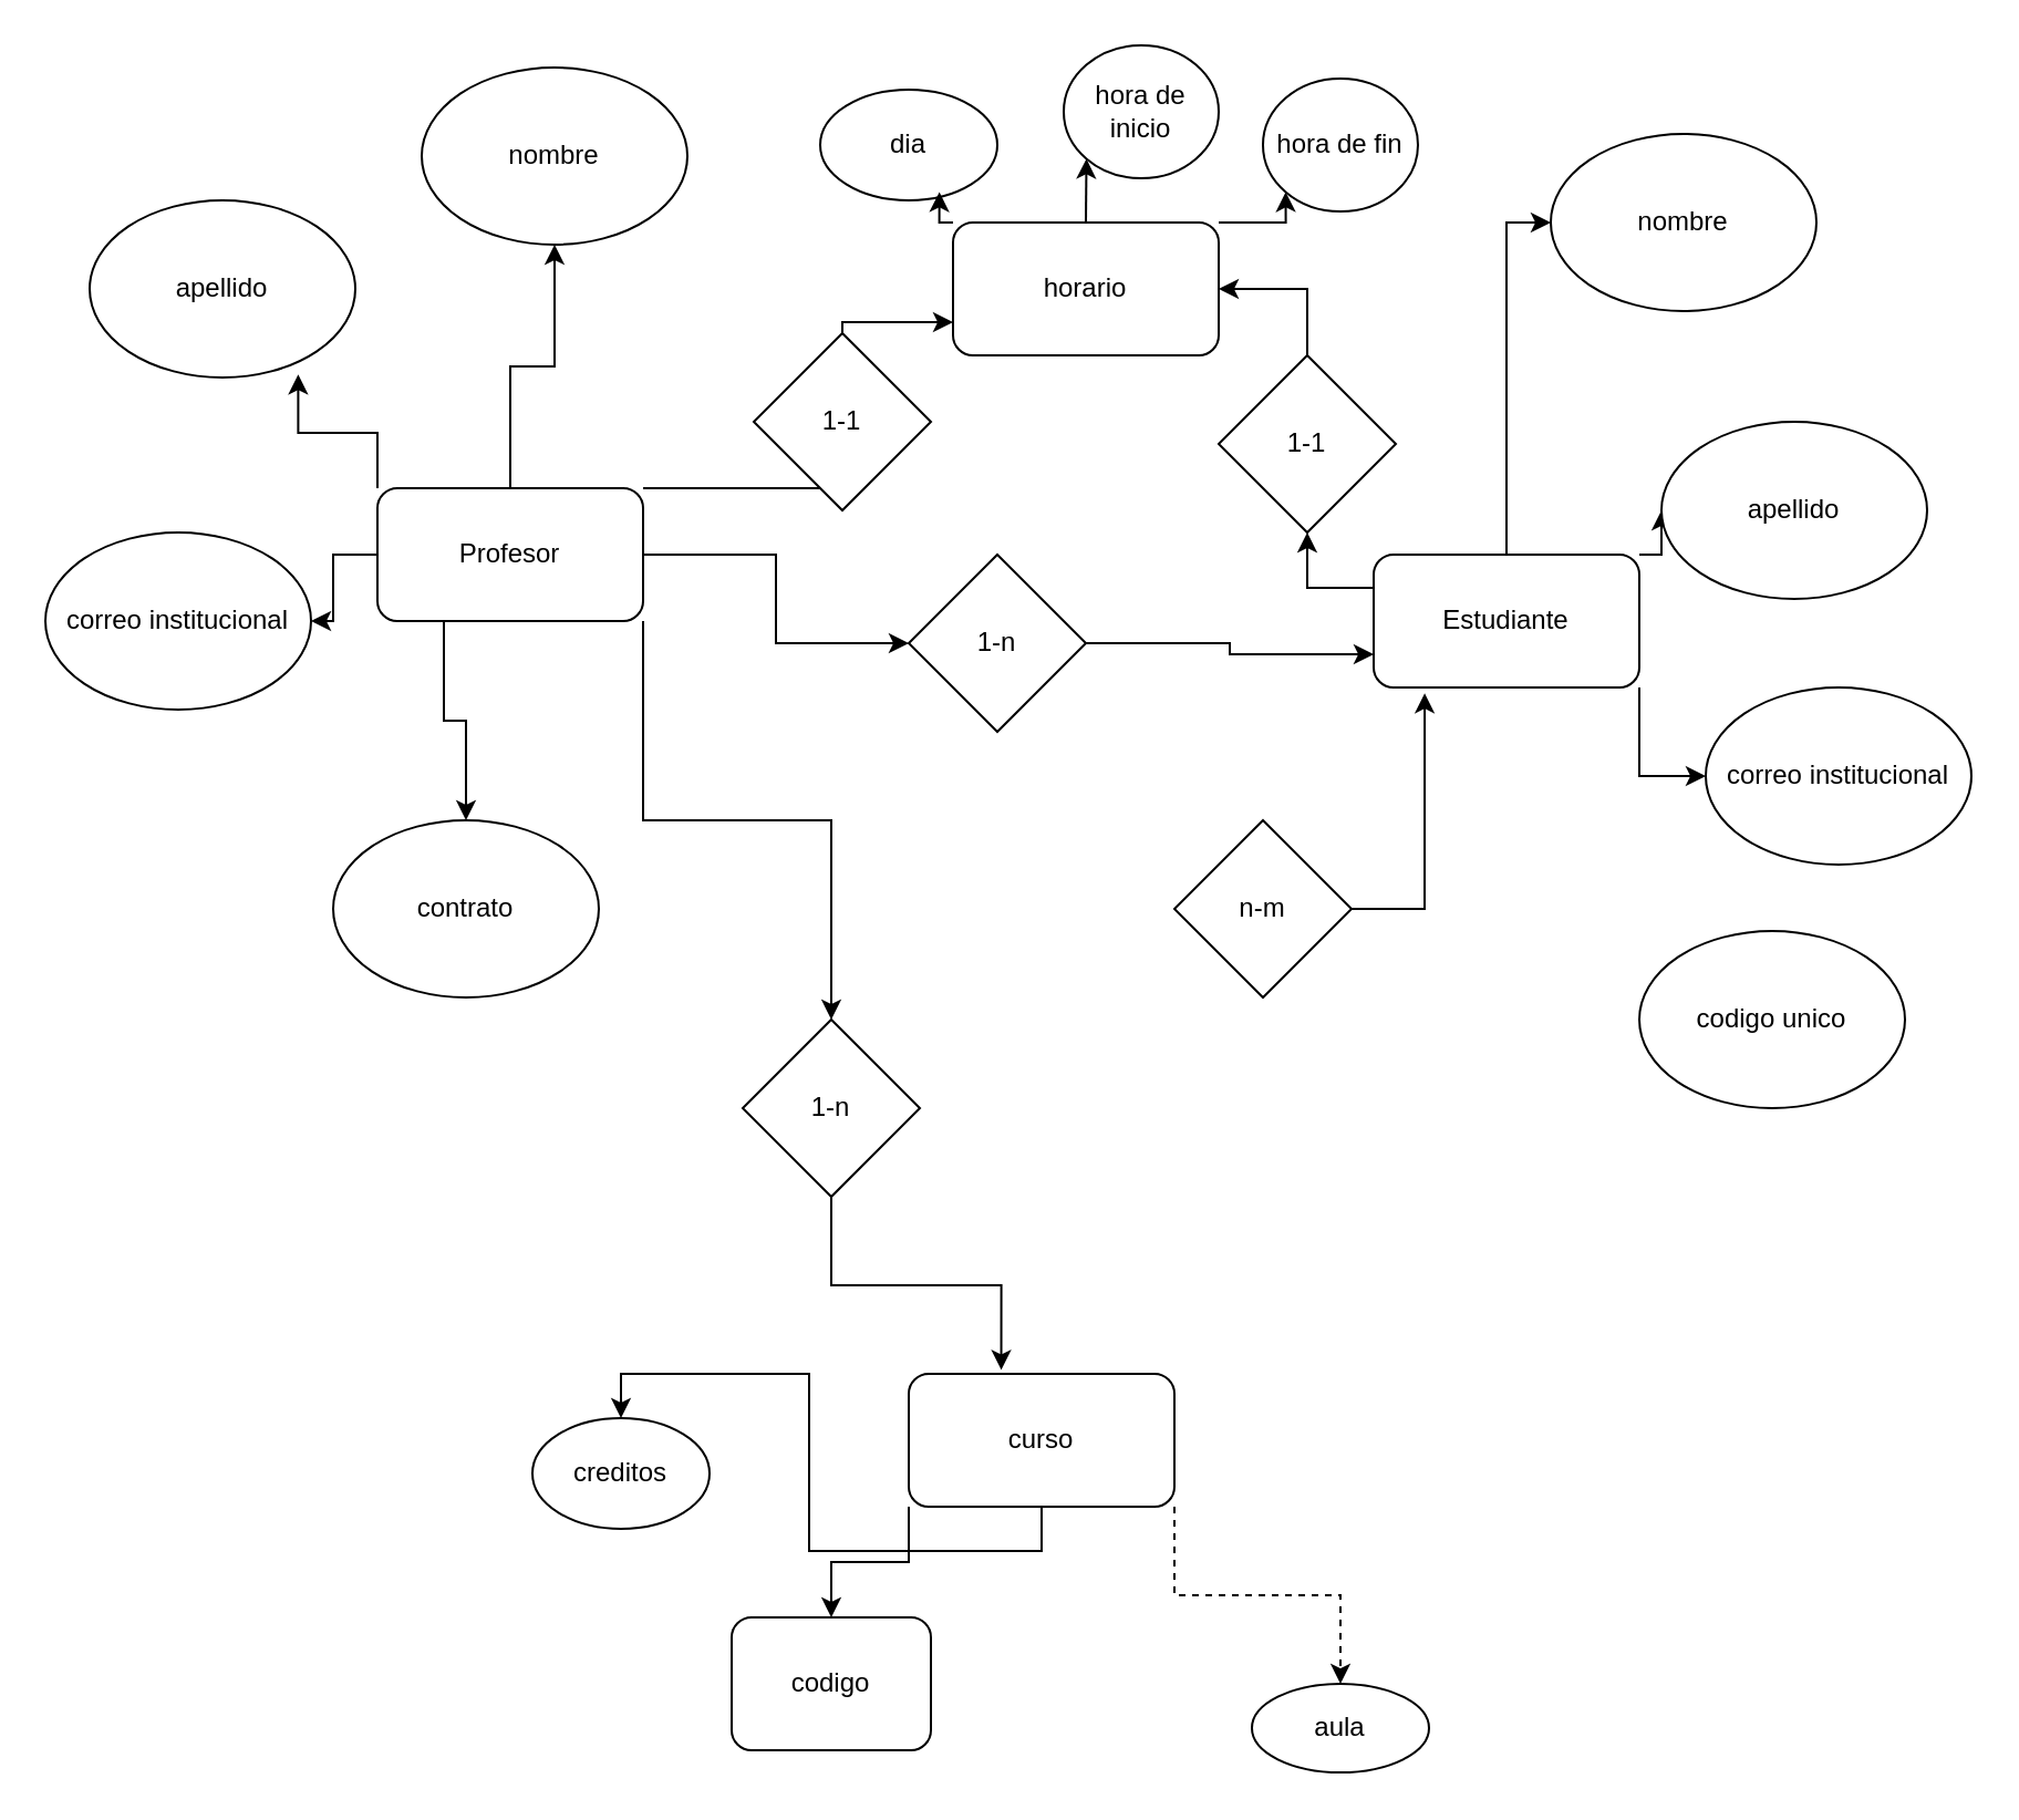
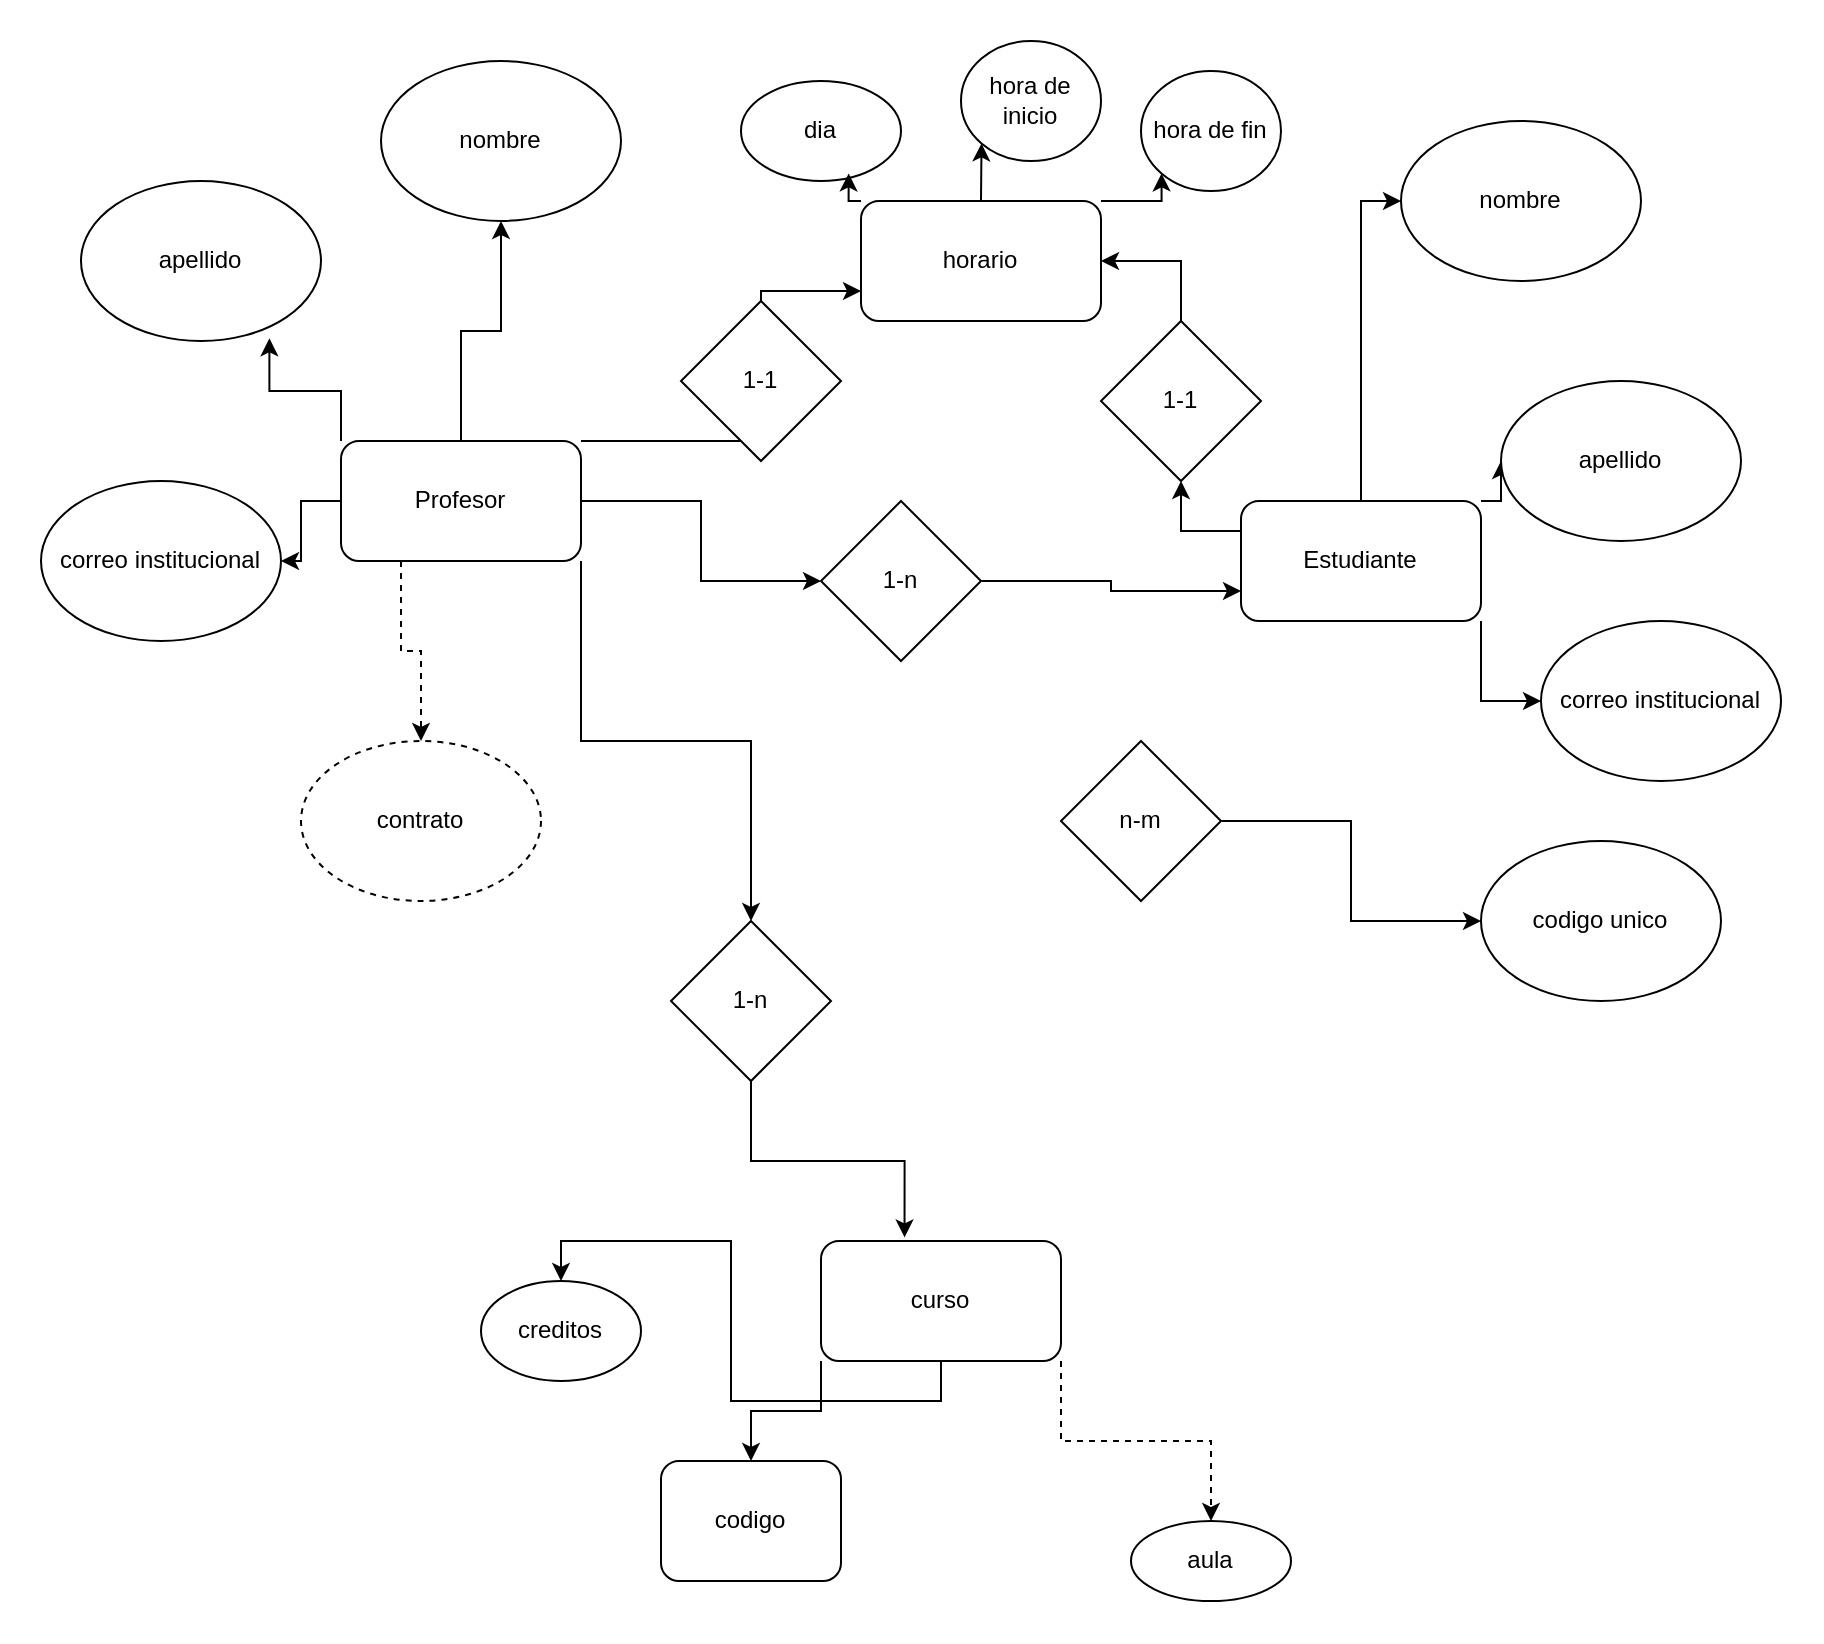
- <mxCell id="4" style="edgeStyle=orthogonalEdgeStyle;rounded=0;orthogonalLoop=1;jettySize=auto;html=1;exitX=0.25;exitY=1;exitDx=0;exitDy=0;" edge="1" parent="1" source="8" target="14"><mxGeometry relative="1" as="geometry" /></mxCell>
+ <mxCell id="4" style="edgeStyle=orthogonalEdgeStyle;rounded=0;orthogonalLoop=1;jettySize=auto;html=1;exitX=0.25;exitY=1;exitDx=0;exitDy=0;dashed=1;" edge="1" parent="1" source="8" target="14"><mxGeometry relative="1" as="geometry" /></mxCell>
- <mxCell id="43" style="edgeStyle=orthogonalEdgeStyle;rounded=0;orthogonalLoop=1;jettySize=auto;html=1;entryX=0.192;entryY=1.043;entryDx=0;entryDy=0;entryPerimeter=0;" edge="1" parent="1" source="42" target="13"><mxGeometry relative="1" as="geometry" /></mxCell>
+ <mxCell id="43" style="edgeStyle=orthogonalEdgeStyle;rounded=0;orthogonalLoop=1;jettySize=auto;html=1;" edge="1" parent="1" source="42" target="21"><mxGeometry relative="1" as="geometry" /></mxCell>
- <mxCell id="14" value="&lt;font style=&quot;vertical-align: inherit;&quot;&gt;&lt;font style=&quot;vertical-align: inherit;&quot;&gt;contrato&lt;/font&gt;&lt;/font&gt;" style="ellipse;whiteSpace=wrap;html=1;" vertex="1" parent="1"><mxGeometry x="150" y="370" width="120" height="80" as="geometry" /></mxCell>
+ <mxCell id="14" value="&lt;font style=&quot;vertical-align: inherit;&quot;&gt;&lt;font style=&quot;vertical-align: inherit;&quot;&gt;contrato&lt;/font&gt;&lt;/font&gt;" style="ellipse;whiteSpace=wrap;html=1;dashed=1;" vertex="1" parent="1"><mxGeometry x="150" y="370" width="120" height="80" as="geometry" /></mxCell>
